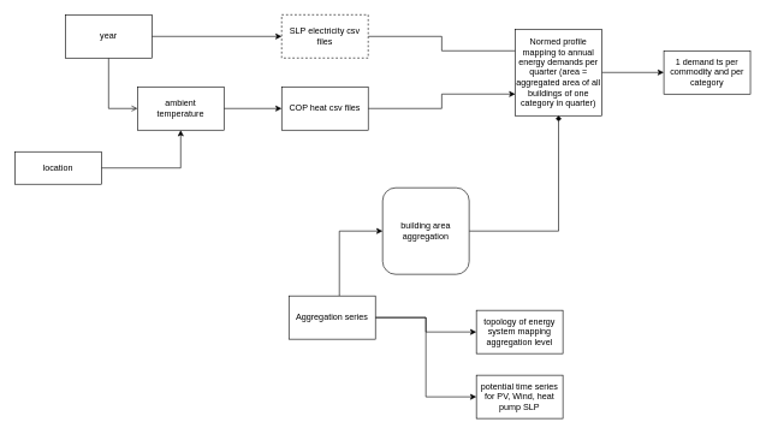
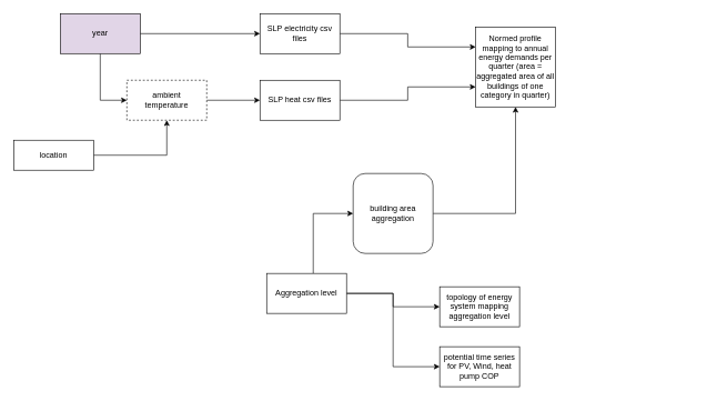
- <mxCell id="21" value="year" style="rounded=0;whiteSpace=wrap;html=1;" parent="1" vertex="1"><mxGeometry x="90" y="20" width="120" height="60" as="geometry" /></mxCell>
+ <mxCell id="21" value="year" style="rounded=0;whiteSpace=wrap;html=1;fillColor=#e1d5e7;" parent="1" vertex="1"><mxGeometry x="90" y="20" width="120" height="60" as="geometry" /></mxCell>
- <mxCell id="3" value="SLP electricity csv files" style="rounded=0;whiteSpace=wrap;html=1;dashed=1;" parent="1" vertex="1"><mxGeometry x="390" y="20" width="120" height="60" as="geometry" /></mxCell>
+ <mxCell id="3" value="SLP electricity csv files" style="rounded=0;whiteSpace=wrap;html=1;" parent="1" vertex="1"><mxGeometry x="390" y="20" width="120" height="60" as="geometry" /></mxCell>
- <mxCell id="2" style="edgeStyle=orthogonalEdgeStyle;rounded=0;orthogonalLoop=1;jettySize=auto;html=1;entryX=0;entryY=0.25;entryDx=0;entryDy=0;endArrow=none;" parent="1" source="3" target="5" edge="1"><mxGeometry relative="1" as="geometry" /></mxCell>
+ <mxCell id="2" style="edgeStyle=orthogonalEdgeStyle;rounded=0;orthogonalLoop=1;jettySize=auto;html=1;entryX=0;entryY=0.25;entryDx=0;entryDy=0;" parent="1" source="3" target="5" edge="1"><mxGeometry relative="1" as="geometry" /></mxCell>
- <mxCell id="4" style="edgeStyle=orthogonalEdgeStyle;rounded=0;orthogonalLoop=1;jettySize=auto;html=1;entryX=0;entryY=0.5;entryDx=0;entryDy=0;" parent="1" source="5" target="12" edge="1"><mxGeometry relative="1" as="geometry" /></mxCell>
- <mxCell id="12" value="1 demand ts per commodity and per category" style="rounded=0;whiteSpace=wrap;html=1;" parent="1" vertex="1"><mxGeometry x="920" y="70" width="120" height="60" as="geometry" /></mxCell>
- <mxCell id="20" style="edgeStyle=orthogonalEdgeStyle;rounded=0;orthogonalLoop=1;jettySize=auto;html=1;entryX=0;entryY=0.5;entryDx=0;entryDy=0;endArrow=open;" parent="1" source="21" target="18" edge="1"><mxGeometry relative="1" as="geometry"><Array as="points"><mxPoint x="150" y="150" /></Array></mxGeometry></mxCell>
+ <mxCell id="20" style="edgeStyle=orthogonalEdgeStyle;rounded=0;orthogonalLoop=1;jettySize=auto;html=1;entryX=0;entryY=0.5;entryDx=0;entryDy=0;" parent="1" source="21" target="18" edge="1"><mxGeometry relative="1" as="geometry"><Array as="points"><mxPoint x="150" y="150" /></Array></mxGeometry></mxCell>
- <mxCell id="18" value="ambient &lt;br&gt;temperature" style="rounded=0;whiteSpace=wrap;html=1;" parent="1" vertex="1"><mxGeometry x="190" y="120" width="120" height="60" as="geometry" /></mxCell>
+ <mxCell id="18" value="ambient &lt;br&gt;temperature" style="rounded=0;whiteSpace=wrap;html=1;dashed=1;" parent="1" vertex="1"><mxGeometry x="190" y="120" width="120" height="60" as="geometry" /></mxCell>
- <mxCell id="7" value="COP heat csv files" style="rounded=0;whiteSpace=wrap;html=1;" parent="1" vertex="1"><mxGeometry x="390" y="120" width="120" height="60" as="geometry" /></mxCell>
+ <mxCell id="7" value="SLP heat csv files" style="rounded=0;whiteSpace=wrap;html=1;" parent="1" vertex="1"><mxGeometry x="390" y="120" width="120" height="60" as="geometry" /></mxCell>
- <mxCell id="15" style="edgeStyle=orthogonalEdgeStyle;rounded=0;orthogonalLoop=1;jettySize=auto;html=1;entryX=0.5;entryY=1;entryDx=0;entryDy=0;endArrow=diamond;" parent="1" source="16" target="5" edge="1"><mxGeometry relative="1" as="geometry" /></mxCell>
+ <mxCell id="15" style="edgeStyle=orthogonalEdgeStyle;rounded=0;orthogonalLoop=1;jettySize=auto;html=1;entryX=0.5;entryY=1;entryDx=0;entryDy=0;" parent="1" source="16" target="5" edge="1"><mxGeometry relative="1" as="geometry" /></mxCell>
- <mxCell id="11" value="Aggregation series" style="rounded=0;whiteSpace=wrap;html=1;" parent="1" vertex="1"><mxGeometry x="400" y="410" width="120" height="60" as="geometry" /></mxCell>
+ <mxCell id="11" value="Aggregation level" style="rounded=0;whiteSpace=wrap;html=1;" parent="1" vertex="1"><mxGeometry x="400" y="410" width="120" height="60" as="geometry" /></mxCell>
- <mxCell id="14" value="potential time series for PV, Wind, heat pump SLP" style="rounded=0;whiteSpace=wrap;html=1;" parent="1" vertex="1"><mxGeometry x="660" y="520" width="120" height="60" as="geometry" /></mxCell>
+ <mxCell id="14" value="potential time series for PV, Wind, heat pump COP" style="rounded=0;whiteSpace=wrap;html=1;" parent="1" vertex="1"><mxGeometry x="660" y="520" width="120" height="60" as="geometry" /></mxCell>
